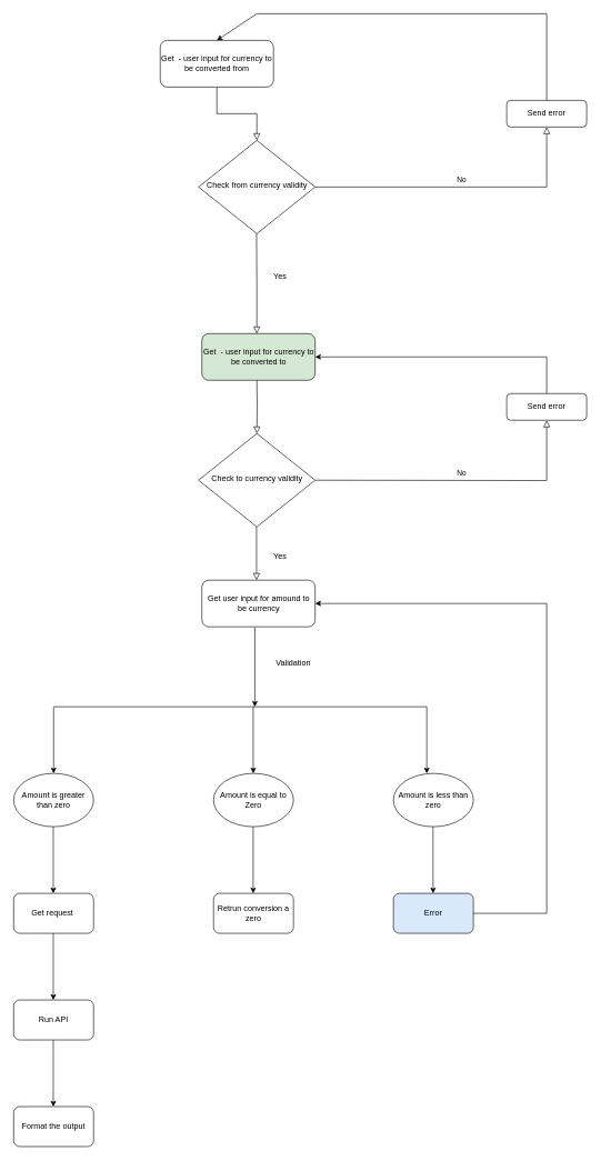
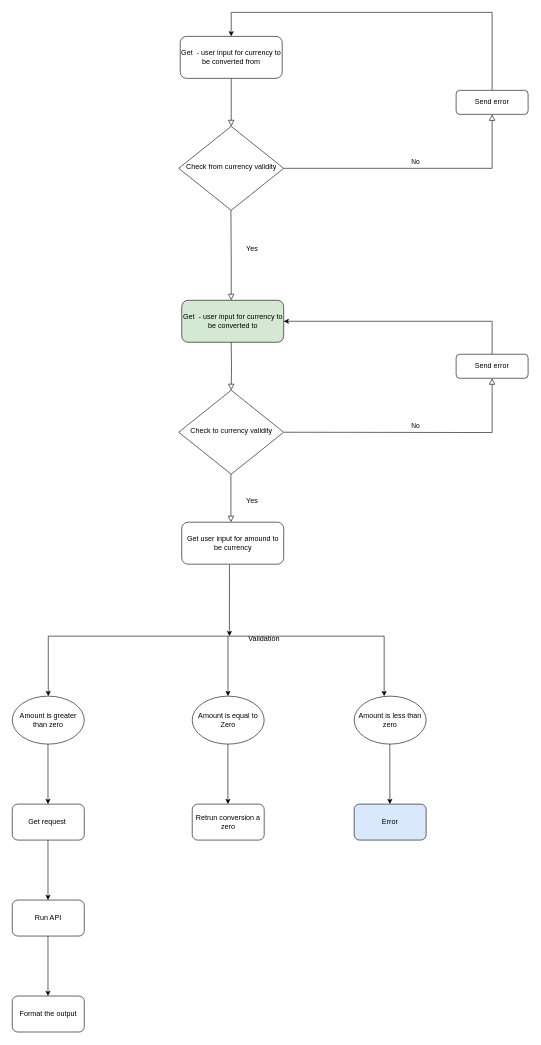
- <mxCell id="3" value="Get&amp;nbsp; - user input for currency to be converted from" style="rounded=1;whiteSpace=wrap;html=1;fontSize=12;glass=0;strokeWidth=1;shadow=0;" parent="1" vertex="1"><mxGeometry x="240" y="60" width="170" height="70" as="geometry" /></mxCell>
+ <mxCell id="3" value="Get&amp;nbsp; - user input for currency to be converted from" style="rounded=1;whiteSpace=wrap;html=1;fontSize=12;glass=0;strokeWidth=1;shadow=0;" parent="1" vertex="1"><mxGeometry x="300" y="60" width="170" height="70" as="geometry" /></mxCell>
- <mxCell id="38" value="" style="endArrow=classic;html=1;rounded=0;exitX=1;exitY=0.5;exitDx=0;exitDy=0;entryX=1;entryY=0.5;entryDx=0;entryDy=0;" edge="1" parent="1" source="37" target="21"><mxGeometry width="50" height="50" relative="1" as="geometry"><mxPoint x="620" y="1150" as="sourcePoint" /><mxPoint x="670" y="1100" as="targetPoint" /><Array as="points"><mxPoint x="820" y="1370" /><mxPoint x="820" y="905" /></Array></mxGeometry></mxCell>
- <mxCell id="23" value="Validation" style="text;html=1;strokeColor=none;fillColor=none;align=center;verticalAlign=middle;whiteSpace=wrap;rounded=0;" vertex="1" parent="1"><mxGeometry x="410" y="980" width="60" height="30" as="geometry" /></mxCell>
+ <mxCell id="23" value="Validation" style="text;html=1;strokeColor=none;fillColor=none;align=center;verticalAlign=middle;whiteSpace=wrap;rounded=0;" vertex="1" parent="1"><mxGeometry x="410" y="1050" width="60" height="30" as="geometry" /></mxCell>
